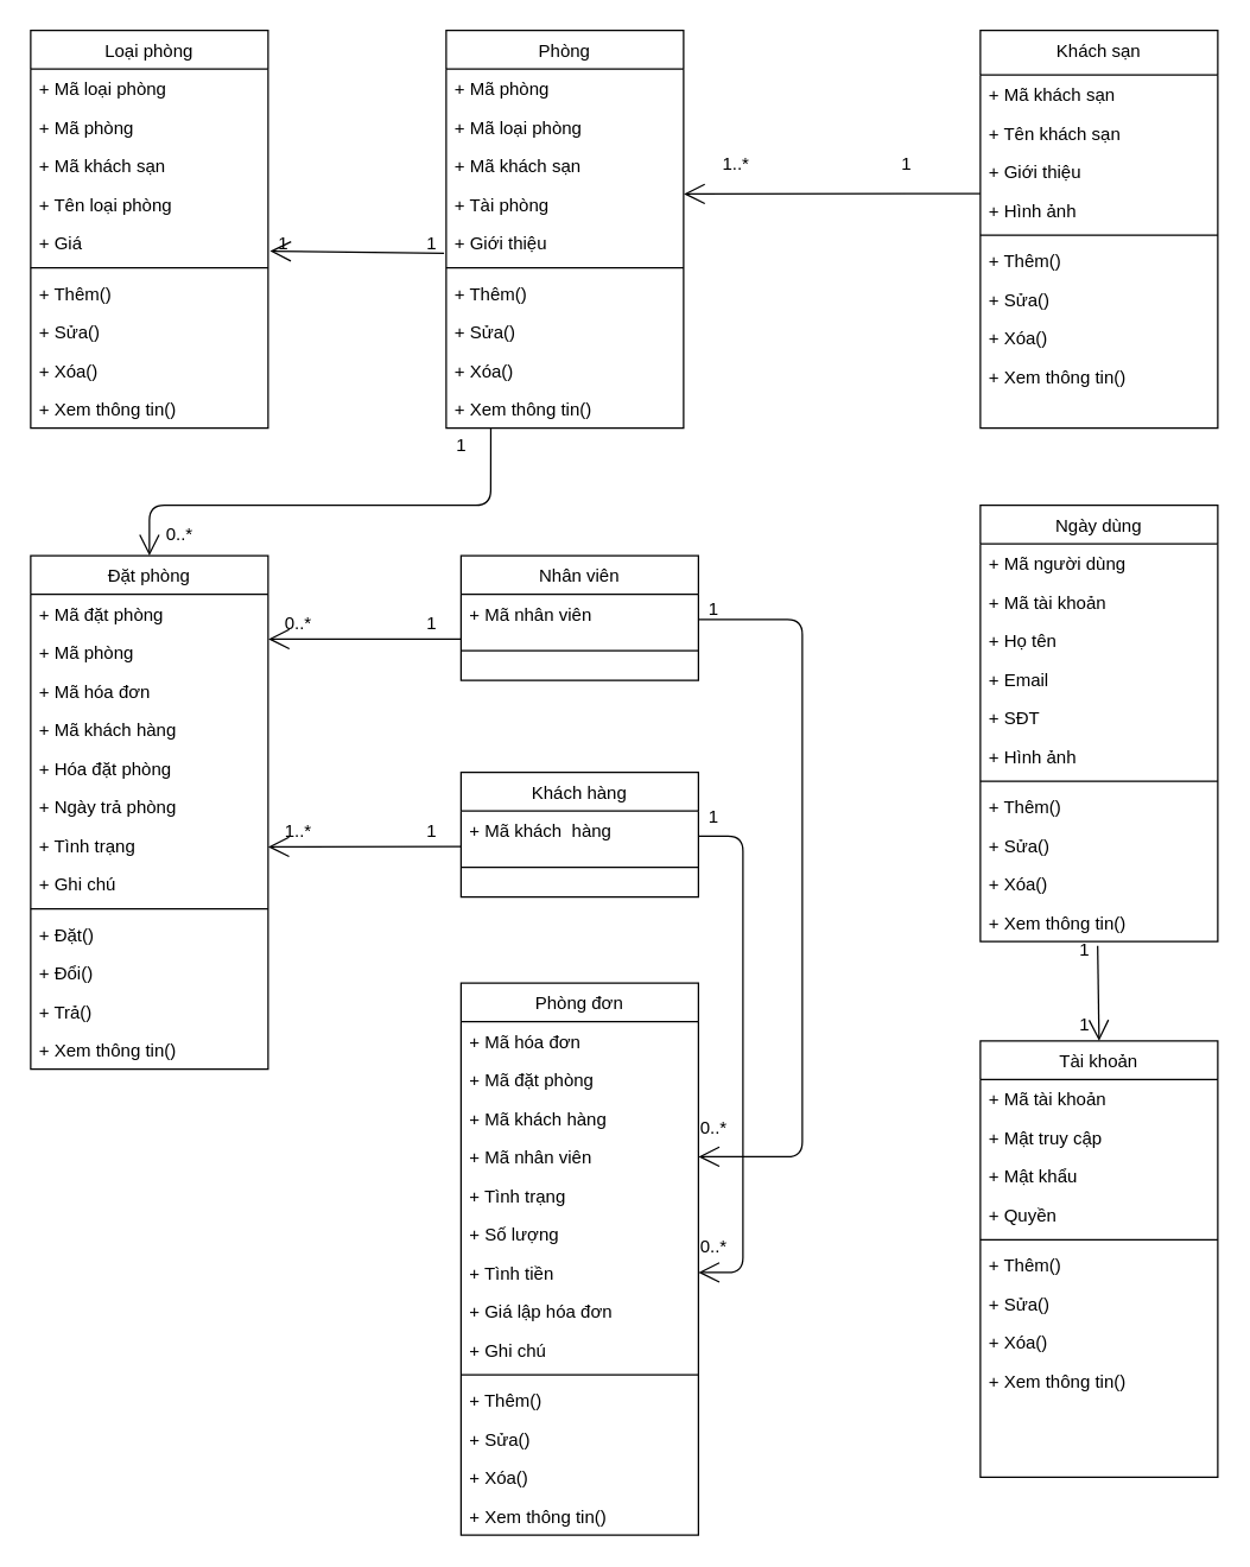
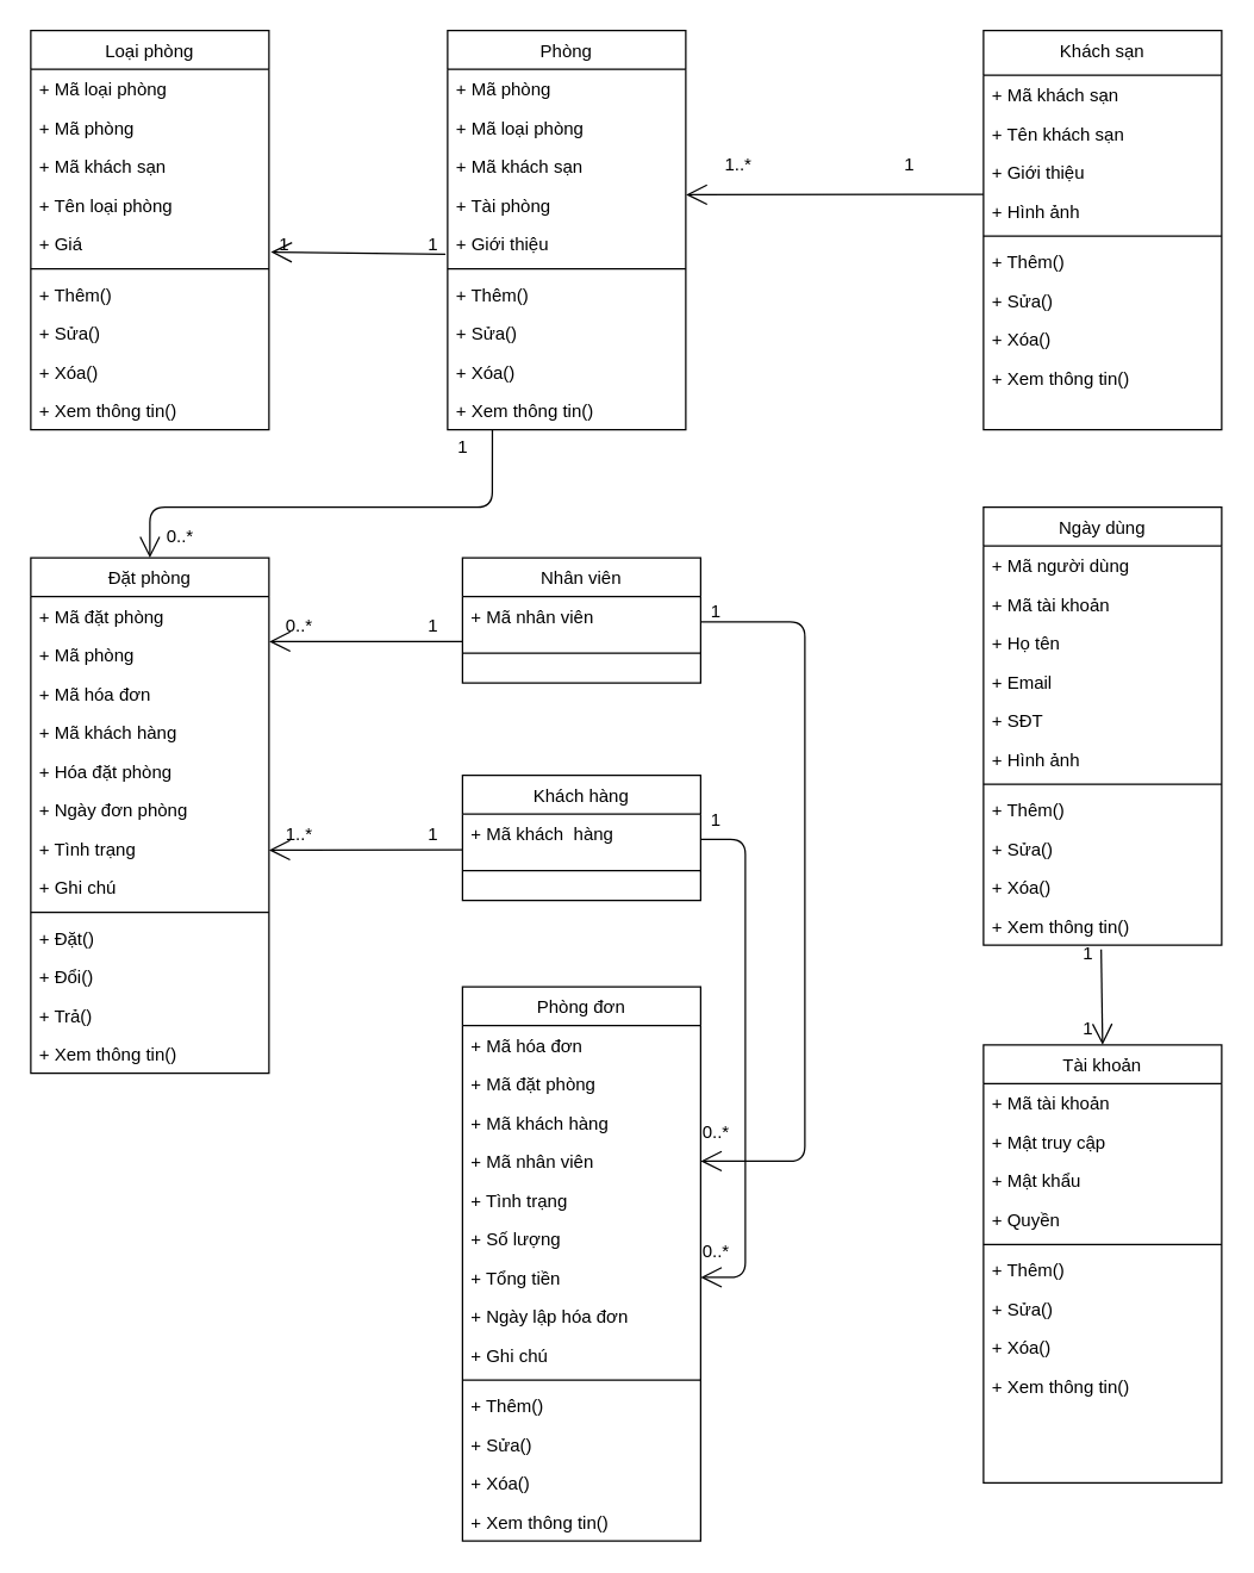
- <mxCell id="67" value="+ Ngày trả phòng" style="text;align=left;verticalAlign=top;spacingLeft=4;spacingRight=4;overflow=hidden;rotatable=0;points=[[0,0.5],[1,0.5]];portConstraint=eastwest;rounded=0;shadow=0;html=0;" vertex="1" parent="61"><mxGeometry y="156" width="160" height="26" as="geometry" /></mxCell>
+ <mxCell id="67" value="+ Ngày đơn phòng" style="text;align=left;verticalAlign=top;spacingLeft=4;spacingRight=4;overflow=hidden;rotatable=0;points=[[0,0.5],[1,0.5]];portConstraint=eastwest;rounded=0;shadow=0;html=0;" vertex="1" parent="61"><mxGeometry y="156" width="160" height="26" as="geometry" /></mxCell>
- <mxCell id="41" value="+ Tình tiền" style="text;align=left;verticalAlign=top;spacingLeft=4;spacingRight=4;overflow=hidden;rotatable=0;points=[[0,0.5],[1,0.5]];portConstraint=eastwest;rounded=0;shadow=0;html=0;" vertex="1" parent="34"><mxGeometry y="182" width="160" height="26" as="geometry" /></mxCell>
+ <mxCell id="41" value="+ Tổng tiền" style="text;align=left;verticalAlign=top;spacingLeft=4;spacingRight=4;overflow=hidden;rotatable=0;points=[[0,0.5],[1,0.5]];portConstraint=eastwest;rounded=0;shadow=0;html=0;" vertex="1" parent="34"><mxGeometry y="182" width="160" height="26" as="geometry" /></mxCell>
- <mxCell id="42" value="+ Giá lập hóa đơn" style="text;align=left;verticalAlign=top;spacingLeft=4;spacingRight=4;overflow=hidden;rotatable=0;points=[[0,0.5],[1,0.5]];portConstraint=eastwest;rounded=0;shadow=0;html=0;" vertex="1" parent="34"><mxGeometry y="208" width="160" height="26" as="geometry" /></mxCell>
+ <mxCell id="42" value="+ Ngày lập hóa đơn" style="text;align=left;verticalAlign=top;spacingLeft=4;spacingRight=4;overflow=hidden;rotatable=0;points=[[0,0.5],[1,0.5]];portConstraint=eastwest;rounded=0;shadow=0;html=0;" vertex="1" parent="34"><mxGeometry y="208" width="160" height="26" as="geometry" /></mxCell>
